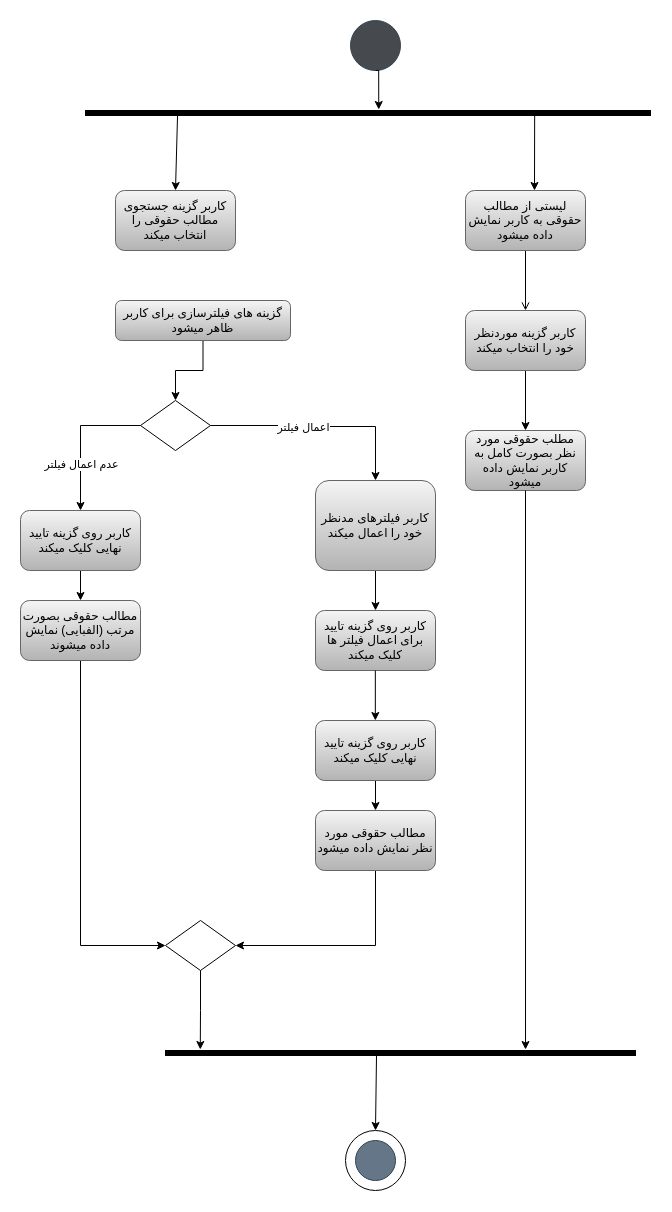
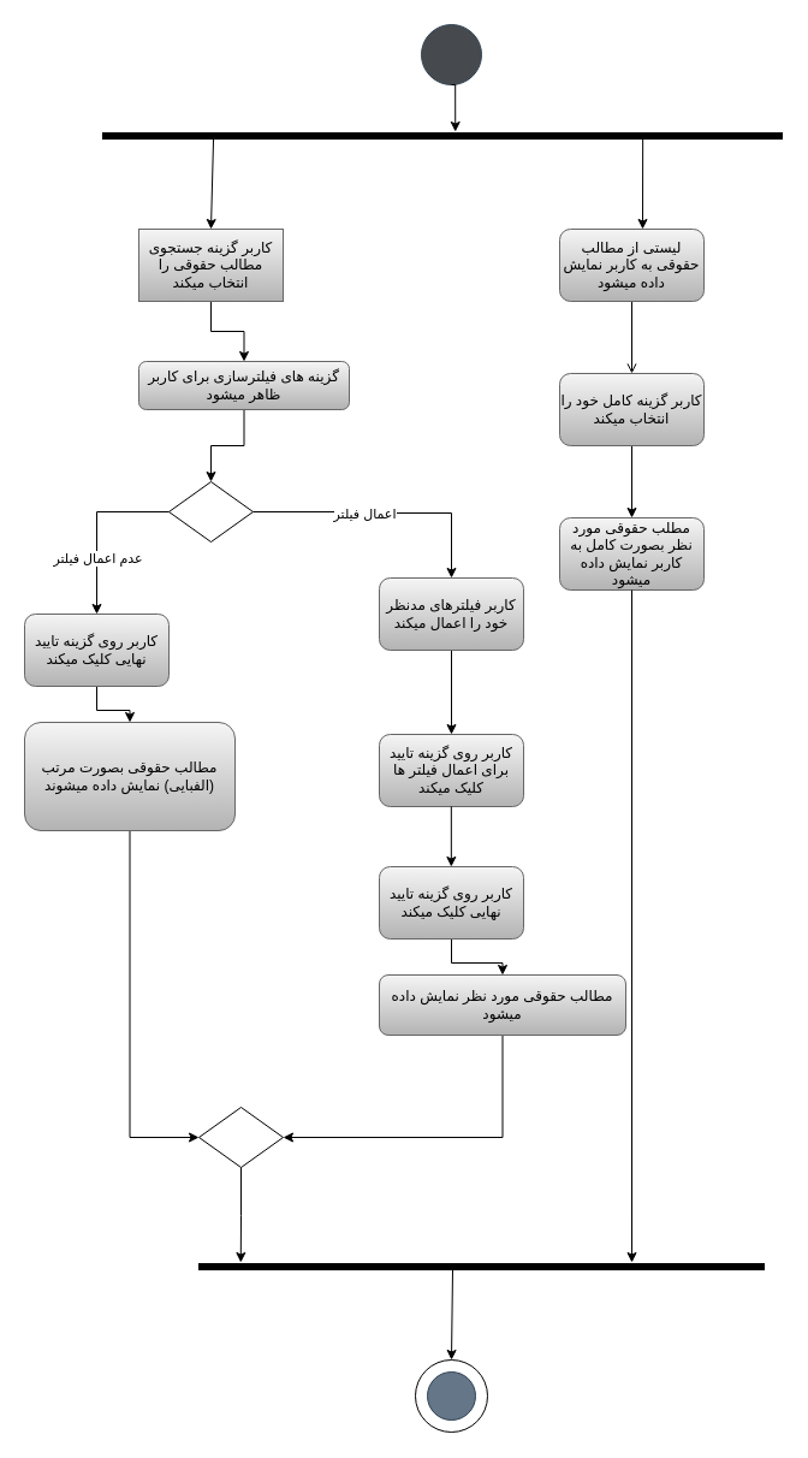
- <mxCell id="3" value="کاربر گزینه جستجوی مطالب حقوقی را انتخاب میکند" style="rounded=1;whiteSpace=wrap;html=1;fillColor=#f5f5f5;gradientColor=#b3b3b3;strokeColor=#666666;" parent="1" vertex="1"><mxGeometry x="115" y="190" width="120" height="60" as="geometry" /></mxCell>
+ <mxCell id="3" value="کاربر گزینه جستجوی مطالب حقوقی را انتخاب میکند" style="whiteSpace=wrap;html=1;fillColor=#f5f5f5;gradientColor=#b3b3b3;strokeColor=#666666;rounded=0;" parent="1" vertex="1"><mxGeometry x="115" y="190" width="120" height="60" as="geometry" /></mxCell>
+ <mxCell id="2" style="edgeStyle=orthogonalEdgeStyle;rounded=0;orthogonalLoop=1;jettySize=auto;html=1;exitX=0.5;exitY=1;exitDx=0;exitDy=0;entryX=0.5;entryY=0;entryDx=0;entryDy=0;" parent="1" source="3" target="6" edge="1"><mxGeometry relative="1" as="geometry" /></mxCell>
- <mxCell id="32" value="کاربر گزینه موردنظر خود را انتخاب میکند" style="rounded=1;whiteSpace=wrap;html=1;fillColor=#f5f5f5;gradientColor=#b3b3b3;strokeColor=#666666;" vertex="1" parent="1"><mxGeometry x="465" y="310" width="120" height="60" as="geometry" /></mxCell>
+ <mxCell id="32" value="کاربر گزینه کامل خود را انتخاب میکند" style="rounded=1;whiteSpace=wrap;html=1;fillColor=#f5f5f5;gradientColor=#b3b3b3;strokeColor=#666666;" vertex="1" parent="1"><mxGeometry x="465" y="310" width="120" height="60" as="geometry" /></mxCell>
- <mxCell id="13" value="کاربر فیلترهای مدنظر خود را اعمال میکند" style="rounded=1;whiteSpace=wrap;html=1;fillColor=#f5f5f5;gradientColor=#b3b3b3;strokeColor=#666666;" parent="1" vertex="1"><mxGeometry x="315" y="480" width="120" height="90" as="geometry" /></mxCell>
+ <mxCell id="13" value="کاربر فیلترهای مدنظر خود را اعمال میکند" style="rounded=1;whiteSpace=wrap;html=1;fillColor=#f5f5f5;gradientColor=#b3b3b3;strokeColor=#666666;" parent="1" vertex="1"><mxGeometry x="315" y="480" width="120" height="60" as="geometry" /></mxCell>
- <mxCell id="23" value="مطالب حقوقی بصورت مرتب (الفبایی) نمایش داده میشوند" style="rounded=1;whiteSpace=wrap;html=1;fillColor=#f5f5f5;gradientColor=#b3b3b3;strokeColor=#666666;" parent="1" vertex="1"><mxGeometry x="20" y="600" width="120" height="60" as="geometry" /></mxCell>
+ <mxCell id="23" value="مطالب حقوقی بصورت مرتب (الفبایی) نمایش داده میشوند" style="rounded=1;whiteSpace=wrap;html=1;fillColor=#f5f5f5;gradientColor=#b3b3b3;strokeColor=#666666;" parent="1" vertex="1"><mxGeometry x="20" y="600" width="175" height="90" as="geometry" /></mxCell>
- <mxCell id="19" value="مطالب حقوقی مورد نظر نمایش داده میشود" style="rounded=1;whiteSpace=wrap;html=1;fillColor=#f5f5f5;gradientColor=#b3b3b3;strokeColor=#666666;" parent="1" vertex="1"><mxGeometry x="315" y="810" width="120" height="60" as="geometry" /></mxCell>
+ <mxCell id="19" value="مطالب حقوقی مورد نظر نمایش داده میشود" style="rounded=1;whiteSpace=wrap;html=1;fillColor=#f5f5f5;gradientColor=#b3b3b3;strokeColor=#666666;" parent="1" vertex="1"><mxGeometry x="315" y="810" width="205" height="50" as="geometry" /></mxCell>
